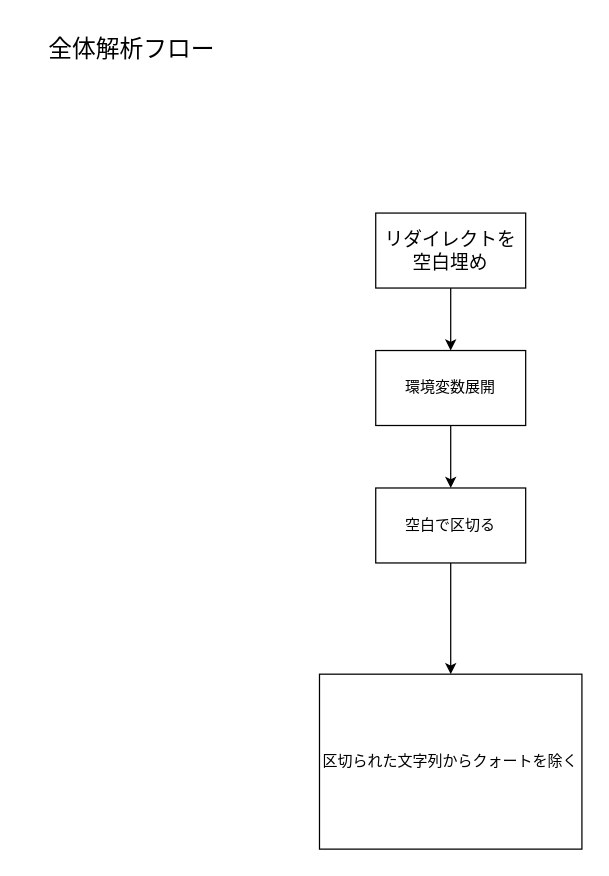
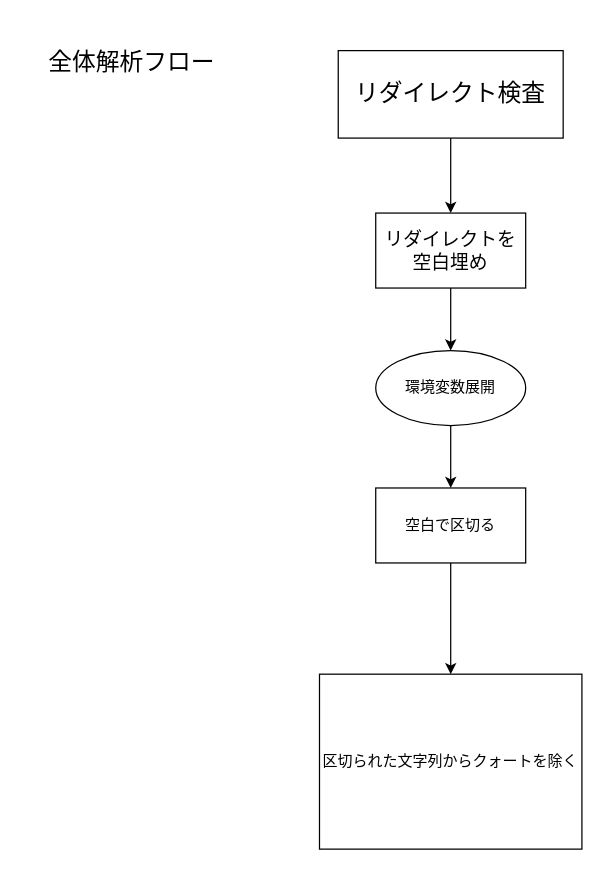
- <mxCell id="2" value="全体解析フロー" style="text;html=1;strokeColor=none;fillColor=none;align=center;verticalAlign=middle;whiteSpace=wrap;rounded=0;fontSize=19;" parent="1" vertex="1"><mxGeometry x="20" y="10" width="170" height="60" as="geometry" /></mxCell>
+ <mxCell id="2" value="全体解析フロー" style="text;html=1;strokeColor=none;fillColor=none;align=center;verticalAlign=middle;whiteSpace=wrap;rounded=0;fontSize=19;" parent="1" vertex="1"><mxGeometry x="20" y="20" width="170" height="60" as="geometry" /></mxCell>
+ <mxCell id="4" value="リダイレクト検査" style="rounded=0;whiteSpace=wrap;html=1;fontSize=19;" parent="1" vertex="1"><mxGeometry x="270" y="40" width="180" height="70" as="geometry" /></mxCell>
+ <mxCell id="3" style="edgeStyle=orthogonalEdgeStyle;rounded=0;orthogonalLoop=1;jettySize=auto;html=1;entryX=0.5;entryY=0;entryDx=0;entryDy=0;fontSize=15;" parent="1" source="4" target="6" edge="1"><mxGeometry relative="1" as="geometry" /></mxCell>
- <mxCell id="8" value="環境変数展開" style="rounded=0;whiteSpace=wrap;html=1;fontSize=12;" parent="1" vertex="1"><mxGeometry x="300" y="280" width="120" height="60" as="geometry" /></mxCell>
+ <mxCell id="8" value="環境変数展開" style="ellipse;whiteSpace=wrap;html=1;fontSize=12;" parent="1" vertex="1"><mxGeometry x="300" y="280" width="120" height="60" as="geometry" /></mxCell>
